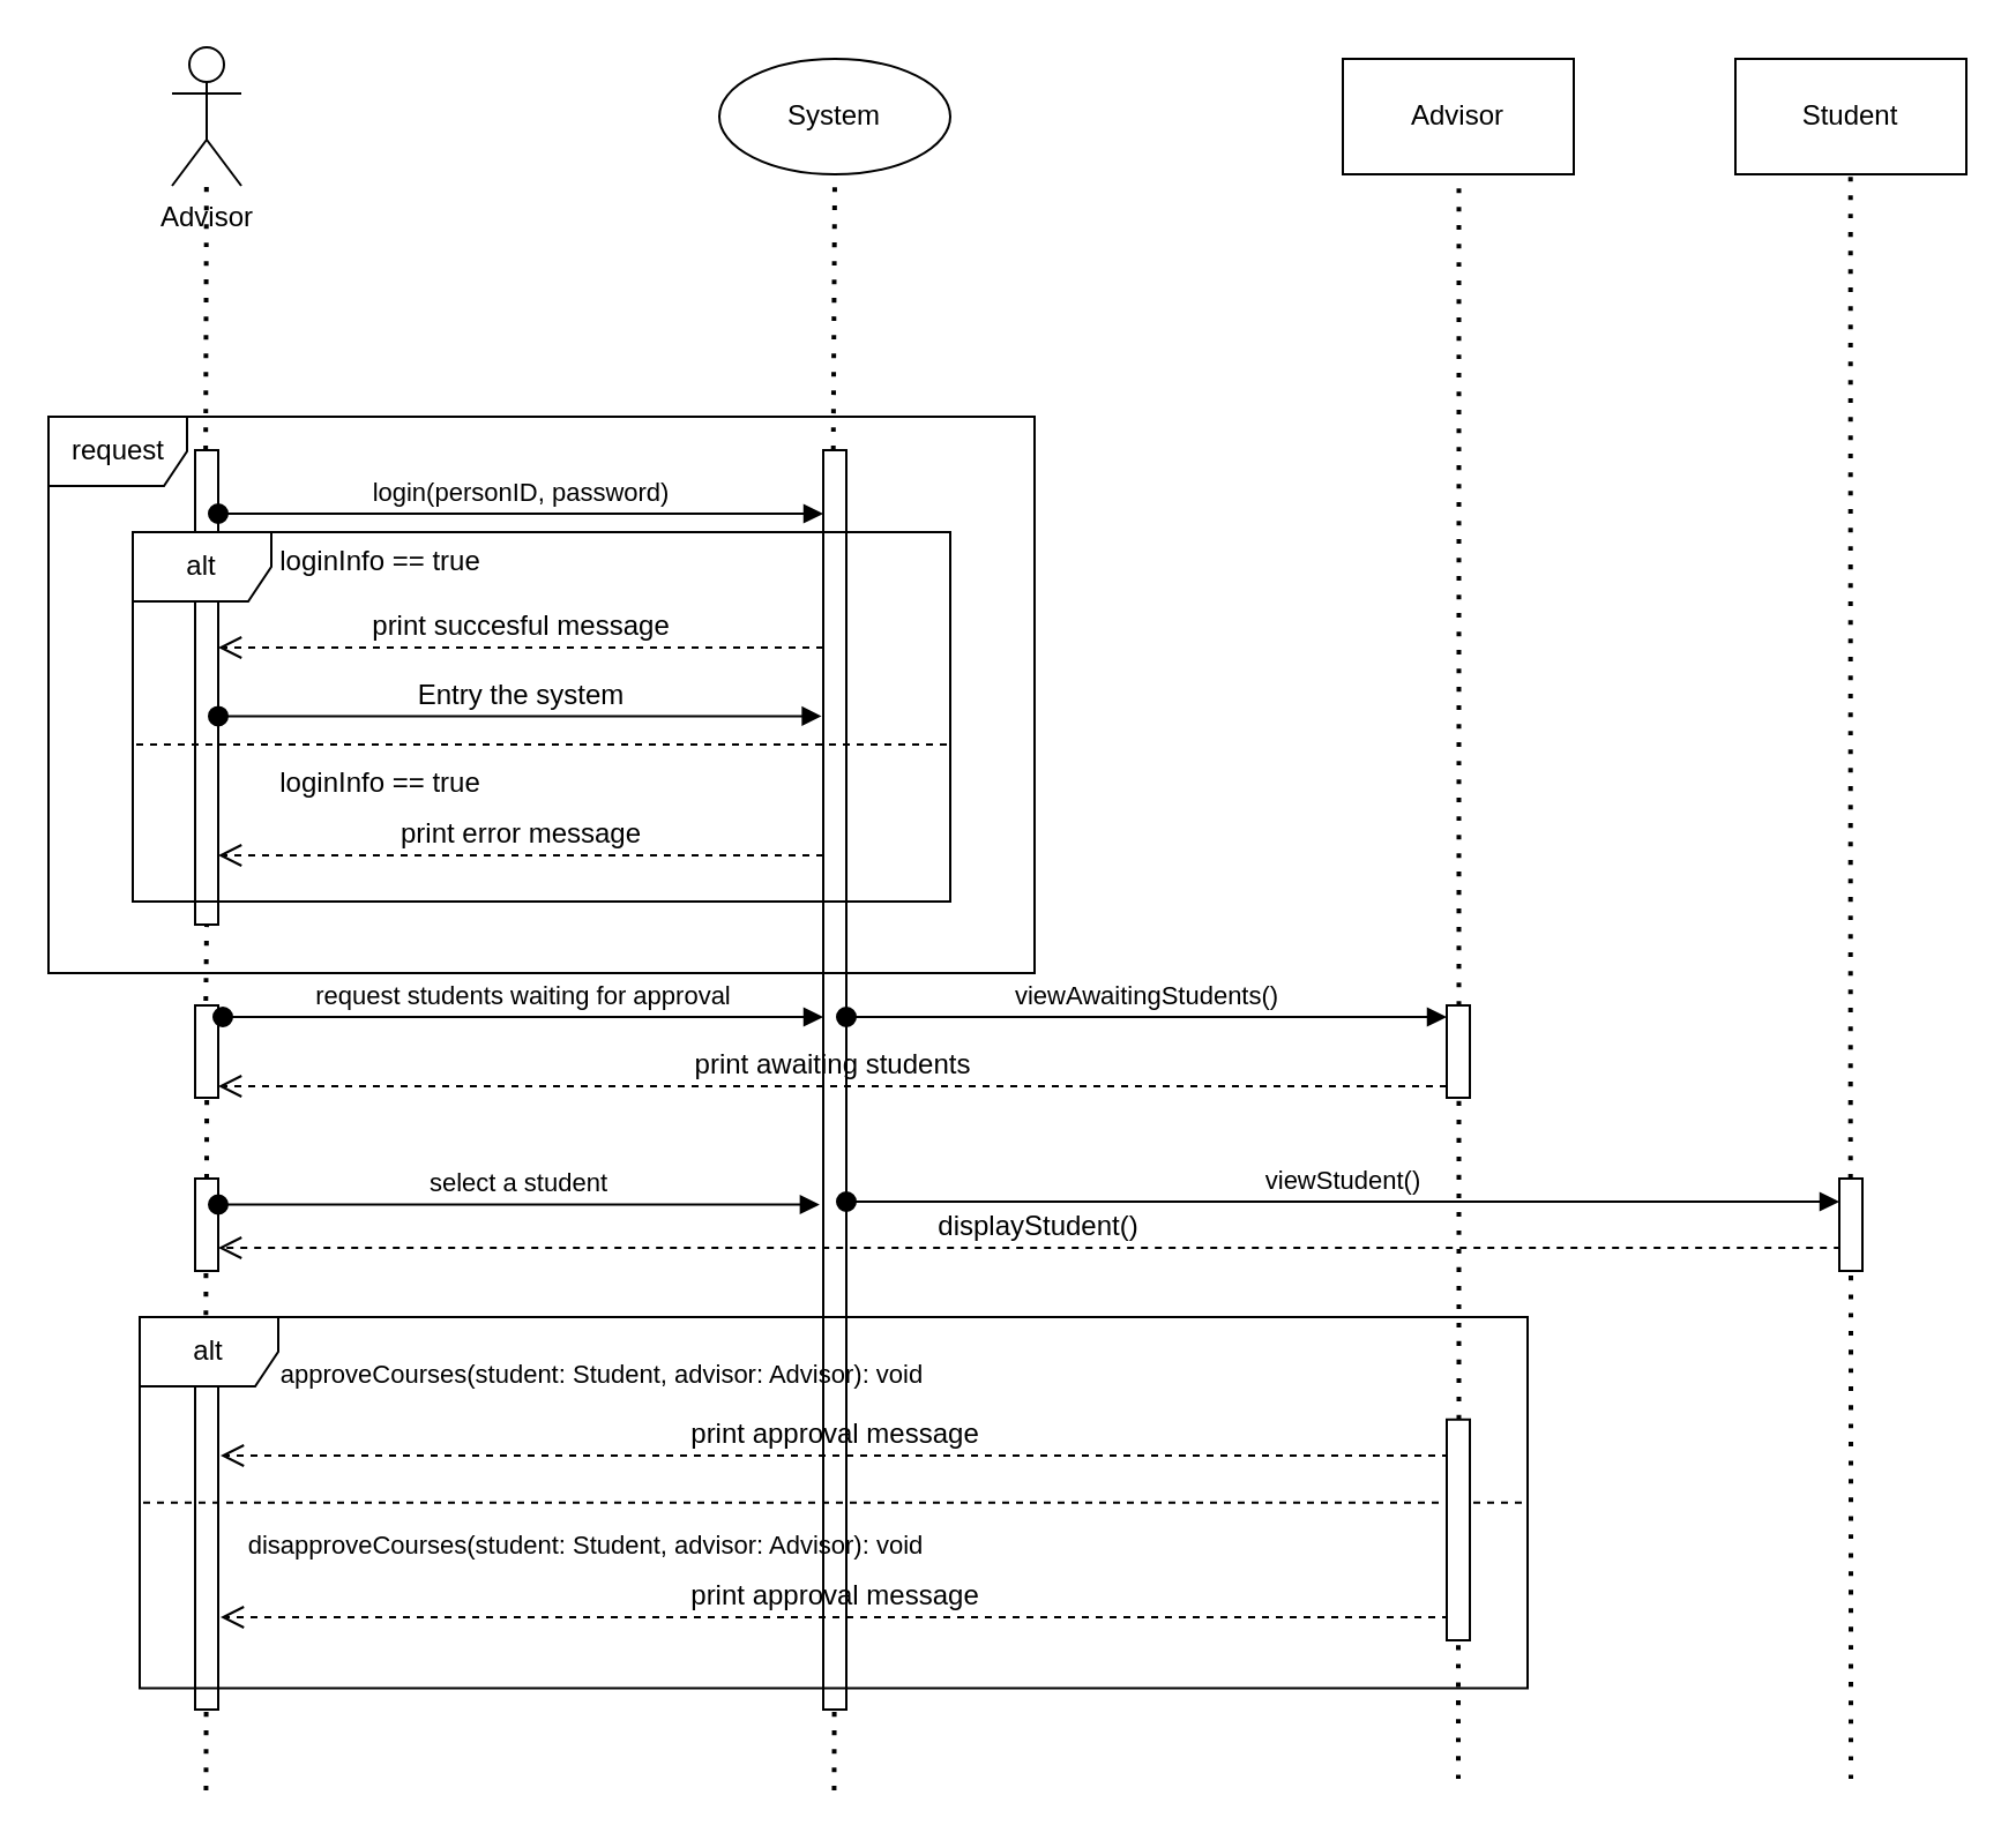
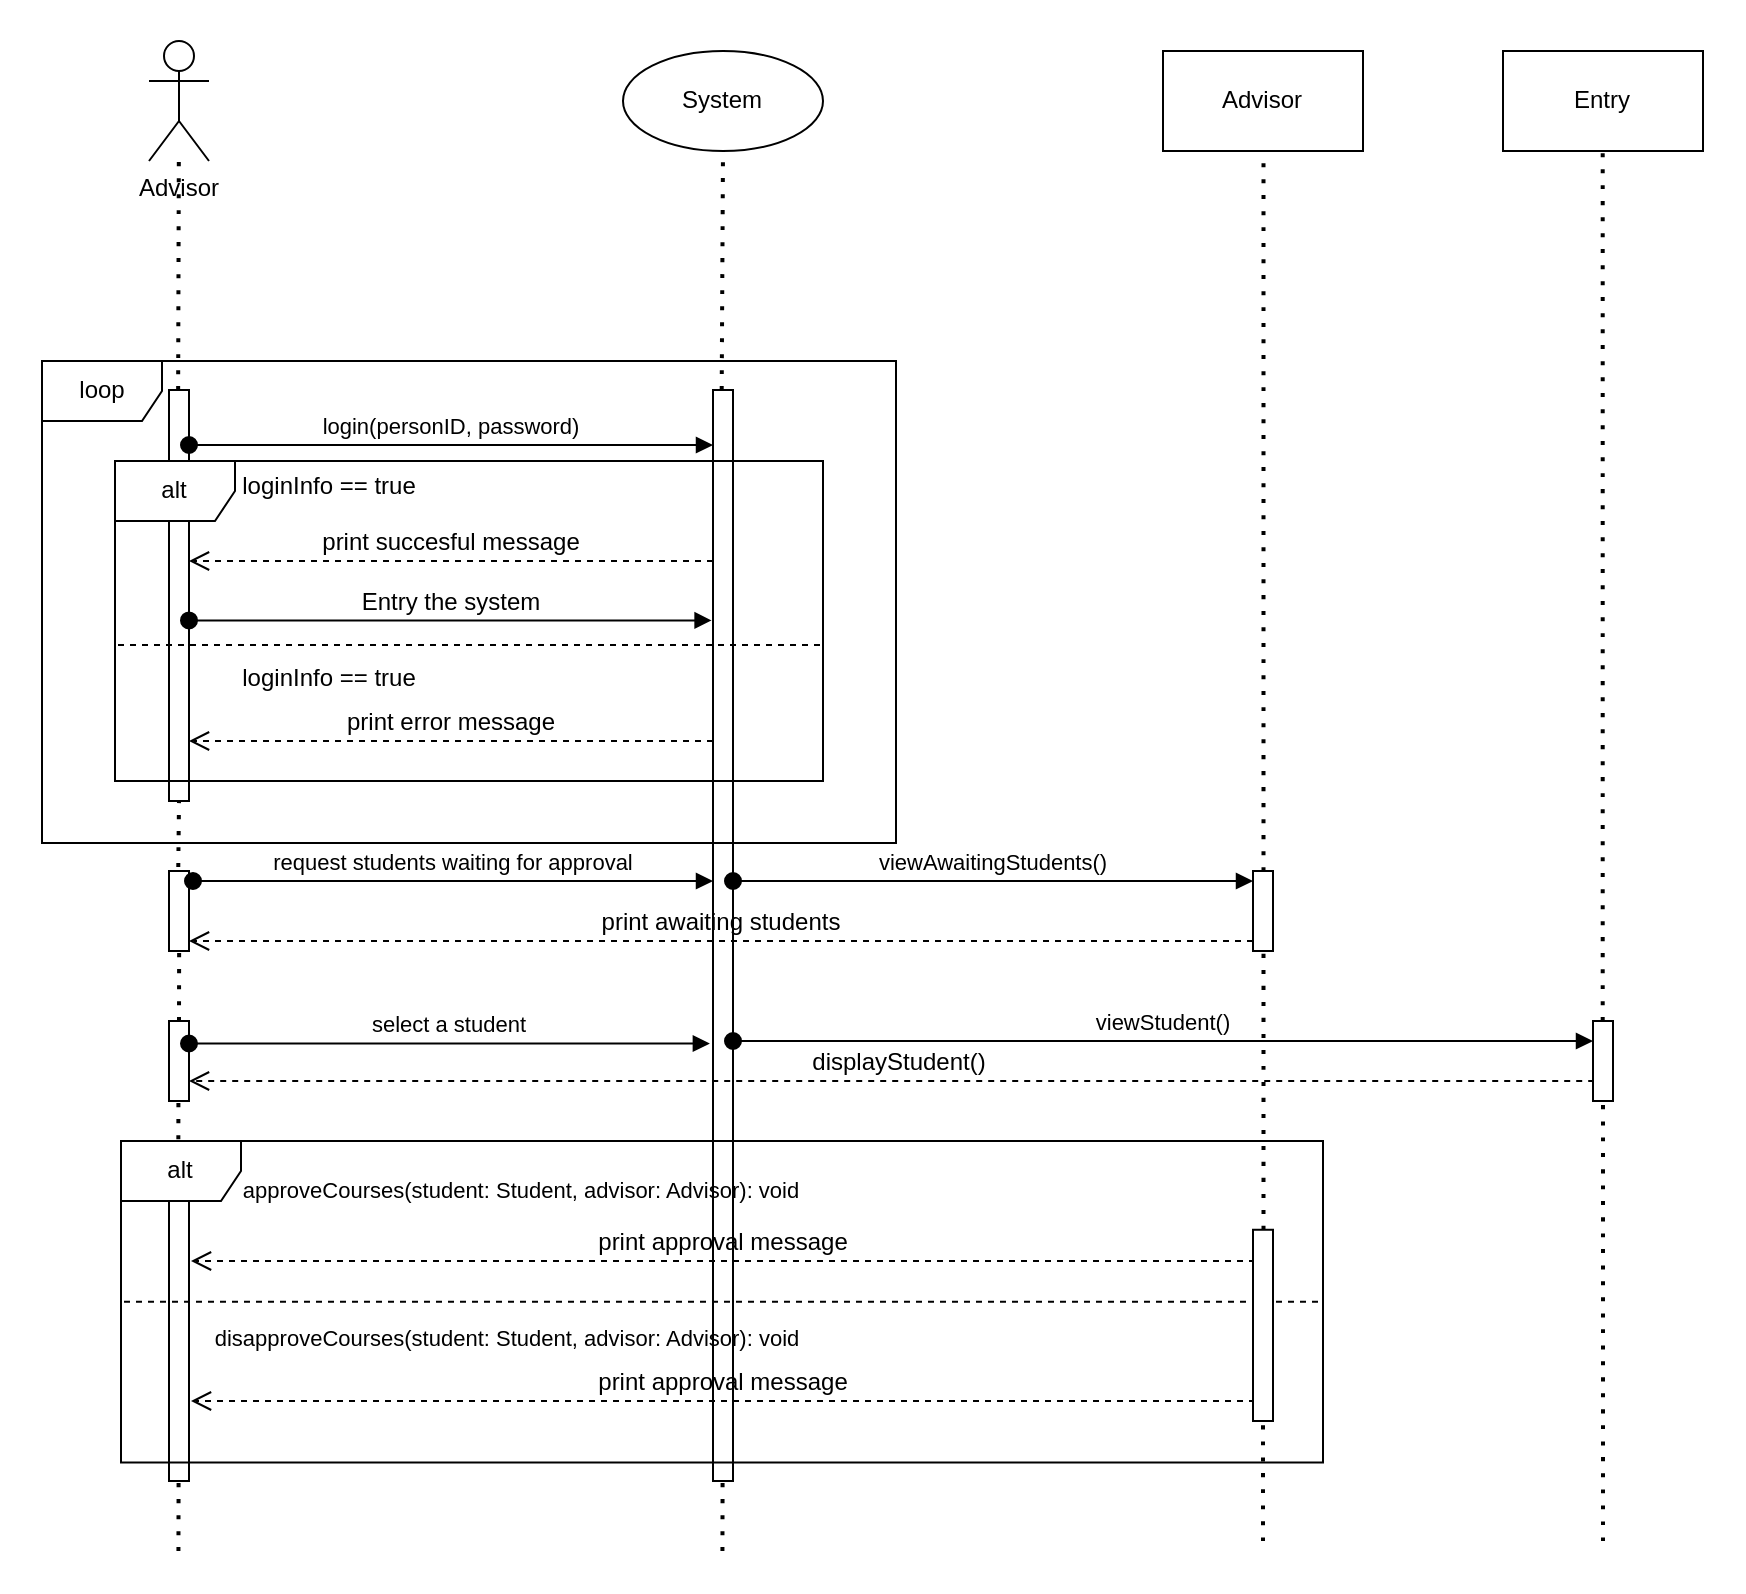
- <mxCell id="36" value="Student" style="rounded=0;whiteSpace=wrap;html=1;" vertex="1" parent="1"><mxGeometry x="751" y="25" width="100" height="50" as="geometry" /></mxCell>
+ <mxCell id="36" value="Entry" style="rounded=0;whiteSpace=wrap;html=1;" vertex="1" parent="1"><mxGeometry x="751" y="25" width="100" height="50" as="geometry" /></mxCell>
- <mxCell id="25" value="request" style="shape=umlFrame;whiteSpace=wrap;html=1;pointerEvents=0;labelBackgroundColor=none;" vertex="1" parent="1"><mxGeometry x="20.5" y="180" width="427" height="241" as="geometry" /></mxCell>
+ <mxCell id="25" value="loop" style="shape=umlFrame;whiteSpace=wrap;html=1;pointerEvents=0;labelBackgroundColor=none;" vertex="1" parent="1"><mxGeometry x="20.5" y="180" width="427" height="241" as="geometry" /></mxCell>
